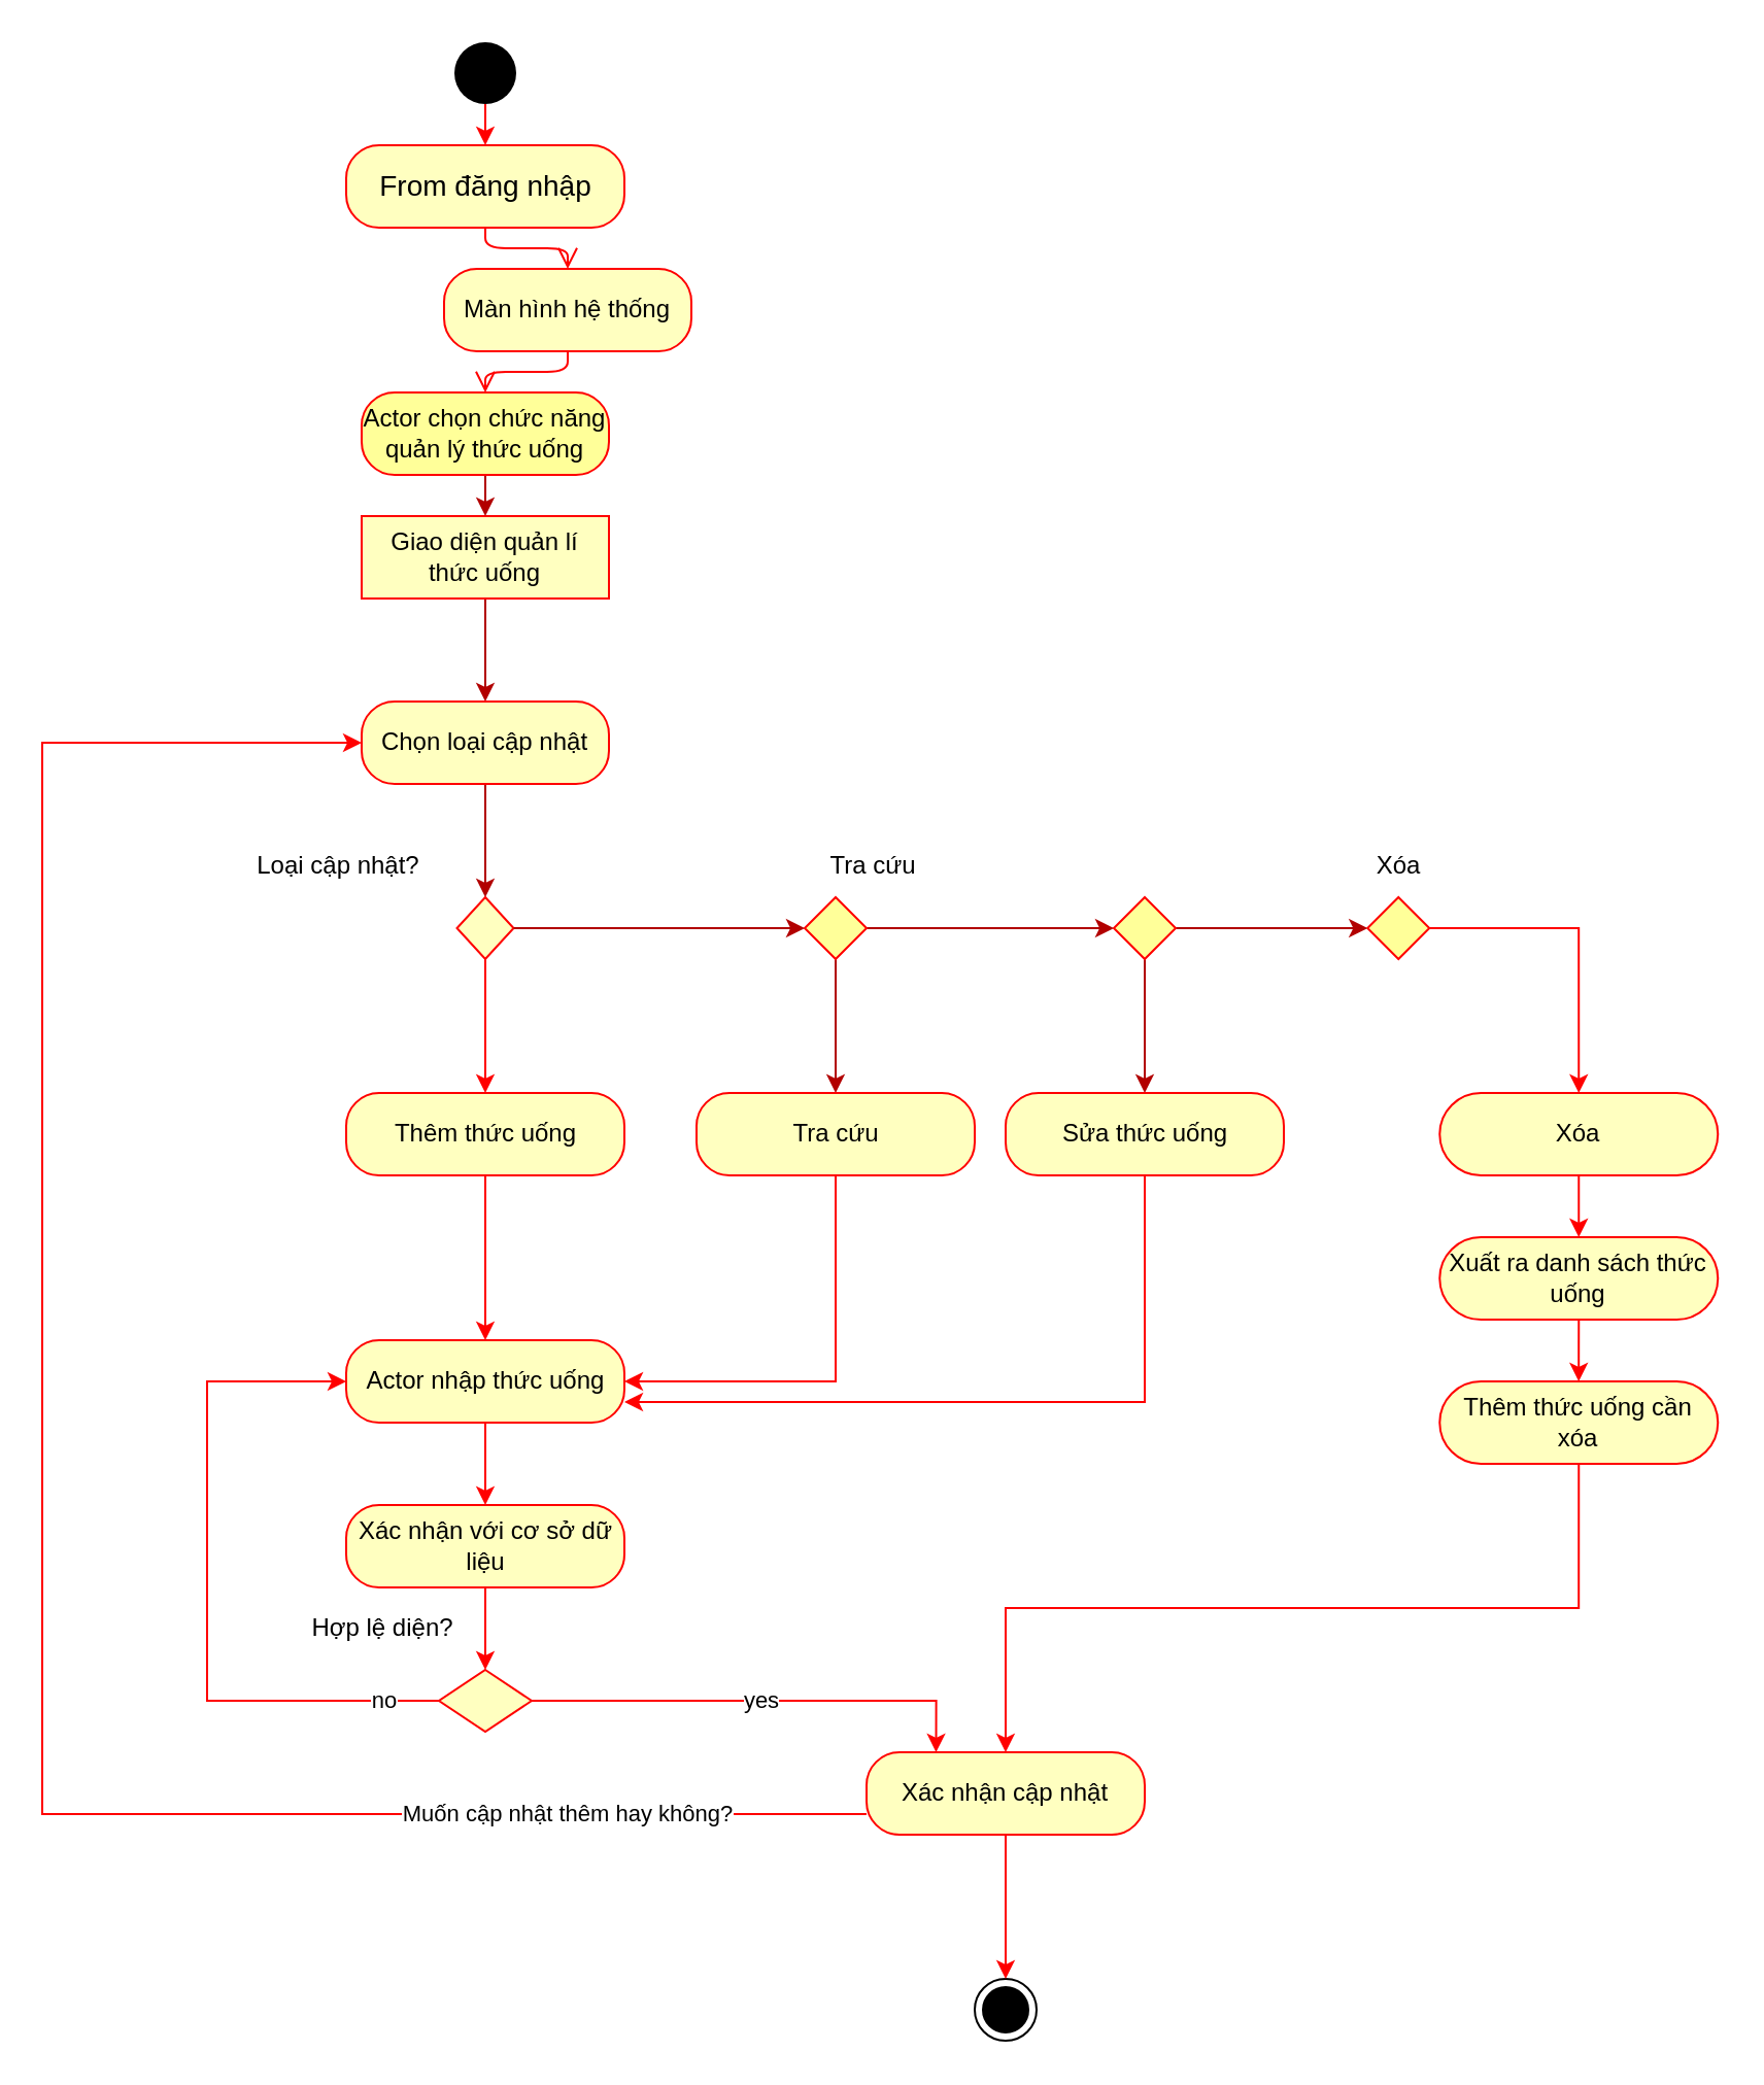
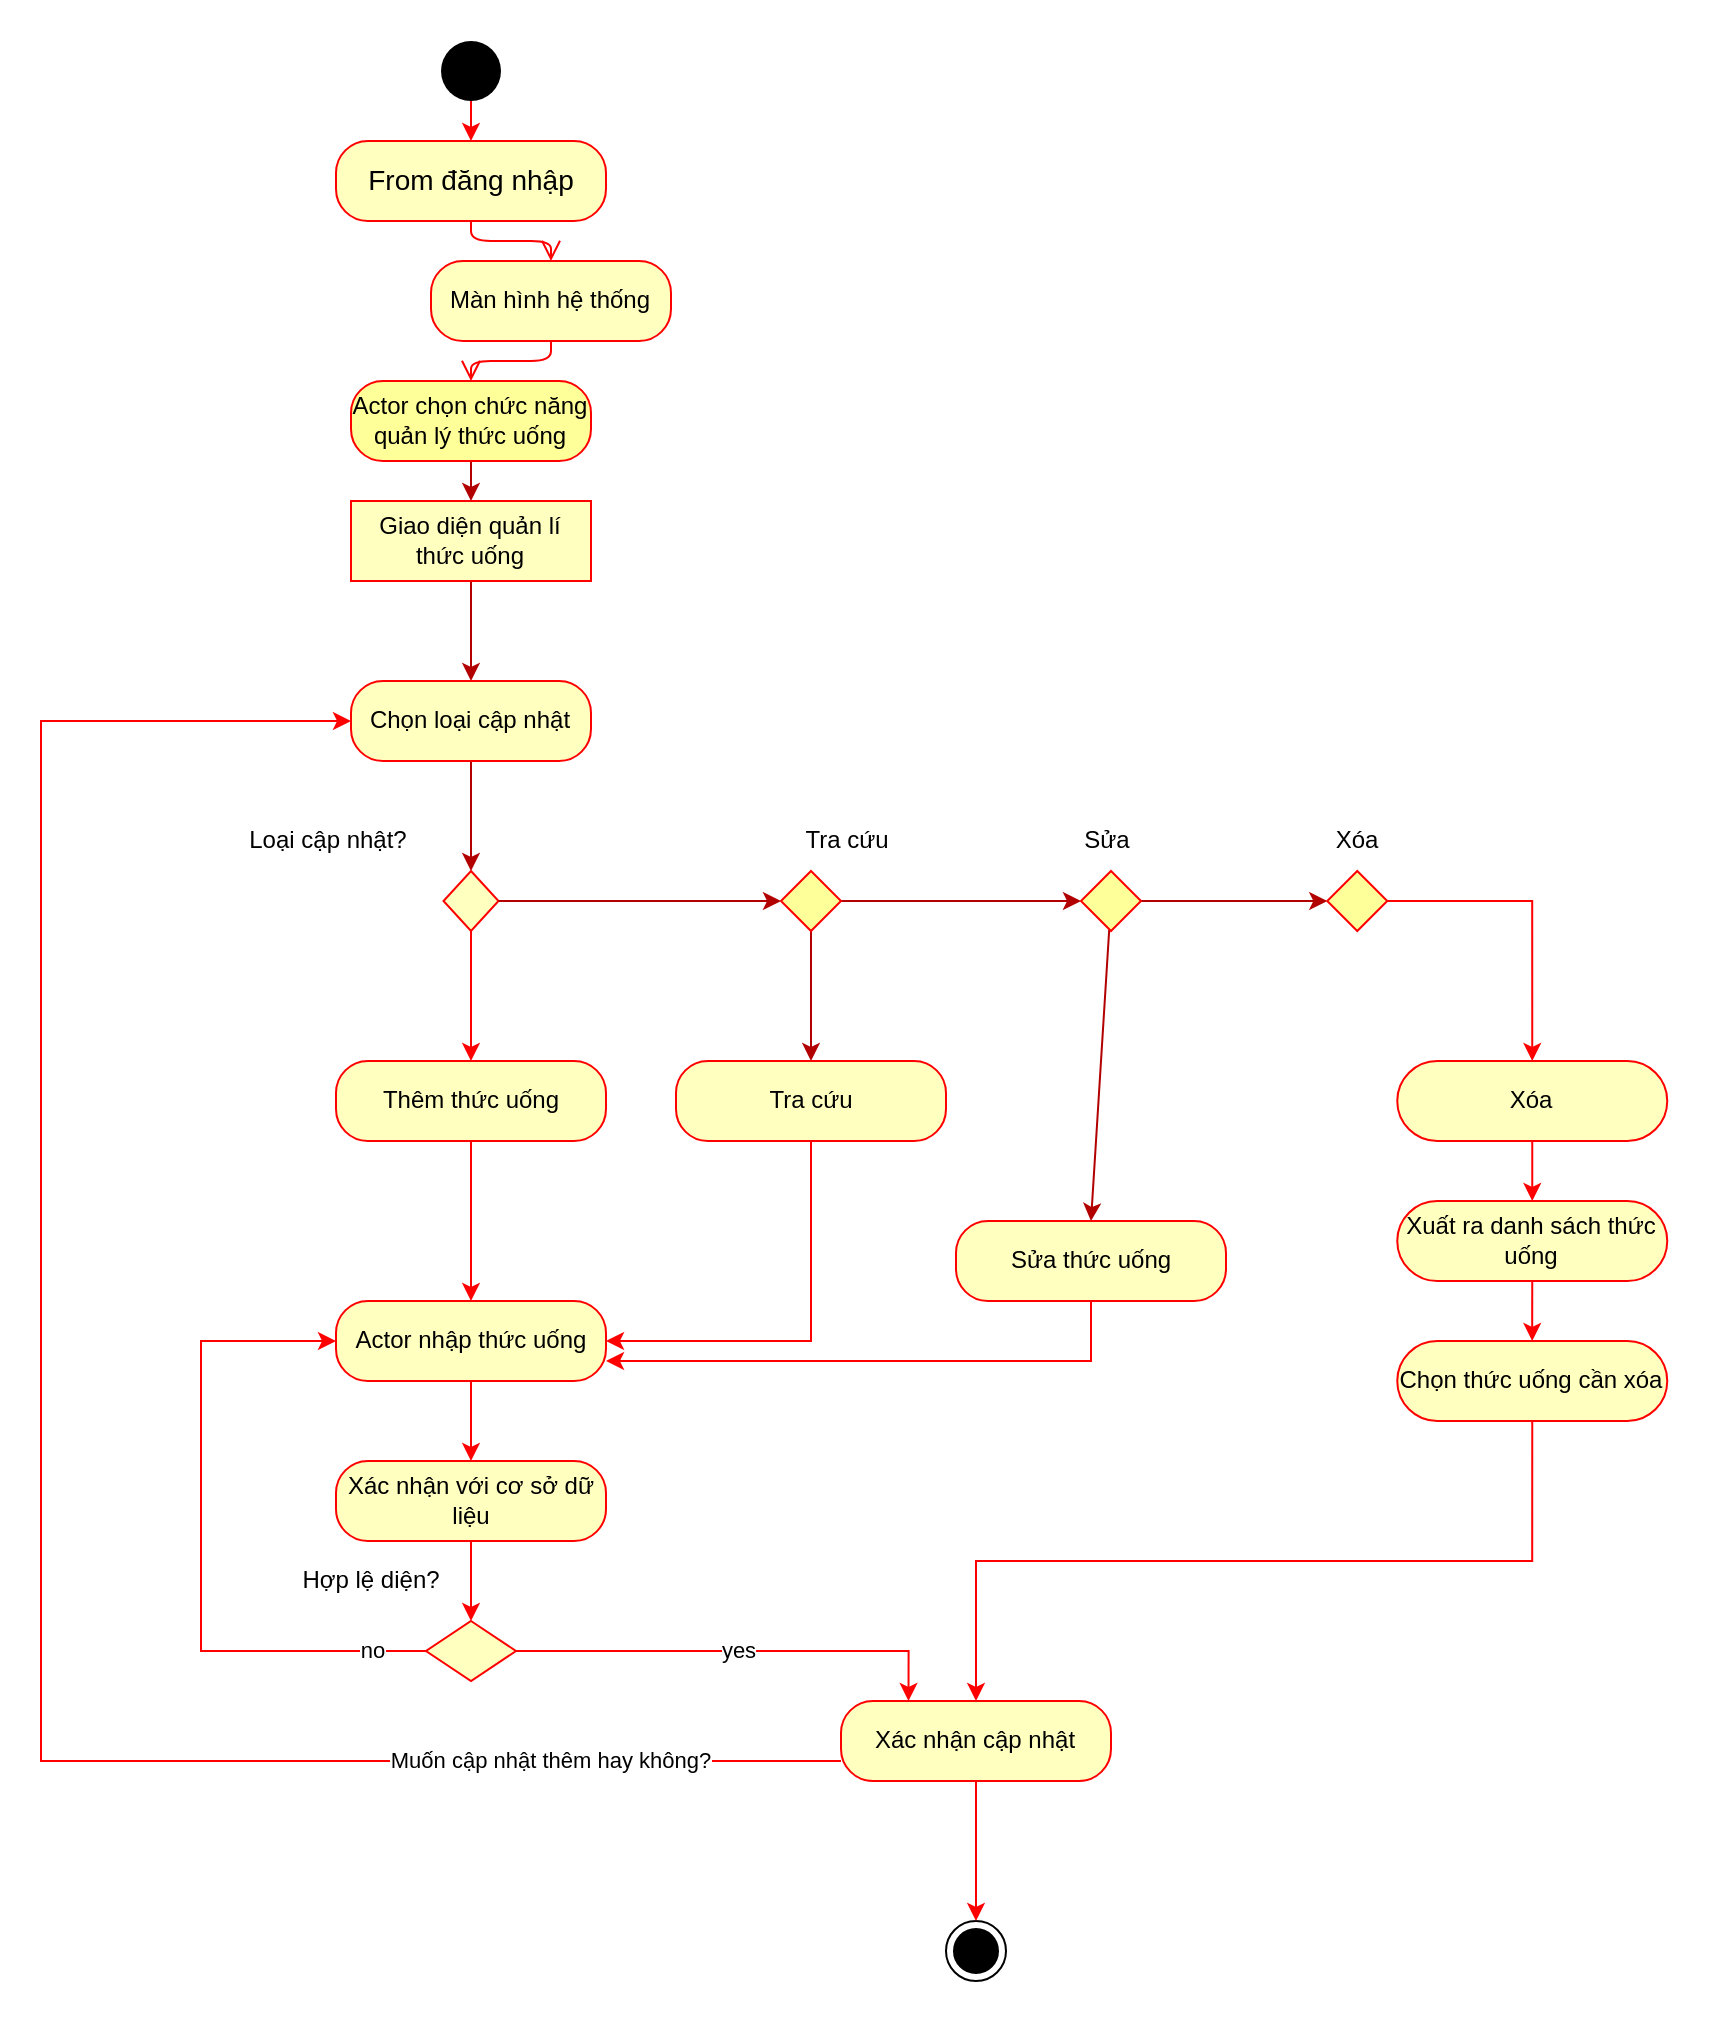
+ <mxCell id="28" value="Sửa" style="text;html=1;align=center;verticalAlign=middle;resizable=0;points=[];autosize=1;" parent="1" vertex="1"><mxGeometry x="533.13" y="410" width="40" height="20" as="geometry" /></mxCell>
- <mxCell id="36" value="Sửa thức uống" style="rounded=1;whiteSpace=wrap;html=1;arcSize=40;fontColor=#000000;fillColor=#ffffc0;strokeColor=#ff0000;" parent="1" vertex="1"><mxGeometry x="487.5" y="530" width="135" height="40" as="geometry" /></mxCell>
+ <mxCell id="36" value="Sửa thức uống" style="rounded=1;whiteSpace=wrap;html=1;arcSize=40;fontColor=#000000;fillColor=#ffffc0;strokeColor=#ff0000;" parent="1" vertex="1"><mxGeometry x="477.5" y="610" width="135" height="40" as="geometry" /></mxCell>
- <mxCell id="52" value="&lt;span style=&quot;font-weight: 400&quot;&gt;Thêm thức uống cần xóa&lt;/span&gt;" style="rounded=1;whiteSpace=wrap;html=1;arcSize=50;fontColor=#000000;fillColor=#ffffc0;strokeColor=#ff0000;fontStyle=1" parent="1" vertex="1"><mxGeometry x="698.13" y="670" width="135" height="40" as="geometry" /></mxCell>
+ <mxCell id="52" value="&lt;span style=&quot;font-weight: 400&quot;&gt;Chọn thức uống cần xóa&lt;/span&gt;" style="rounded=1;whiteSpace=wrap;html=1;arcSize=50;fontColor=#000000;fillColor=#ffffc0;strokeColor=#ff0000;fontStyle=1" parent="1" vertex="1"><mxGeometry x="698.13" y="670" width="135" height="40" as="geometry" /></mxCell>
